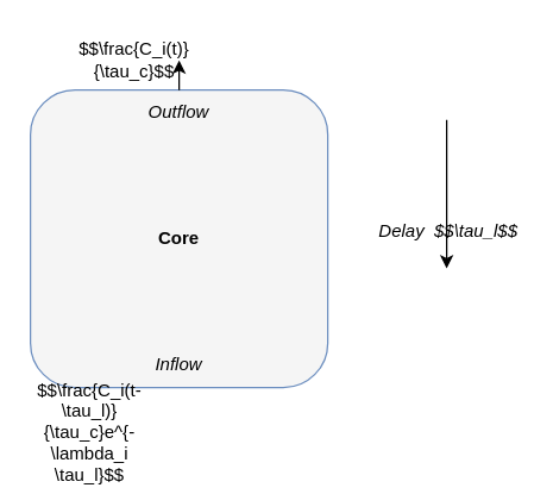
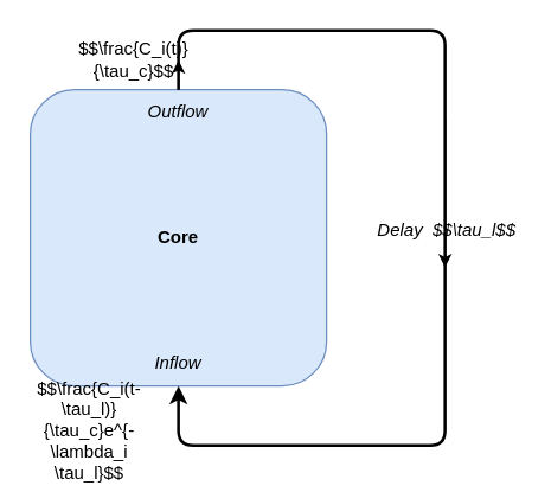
- <mxCell id="2" value="Core" style="rounded=1;whiteSpace=wrap;html=1;fontStyle=1;fillColor=#f5f5f5;strokeColor=#6c8ebf;" parent="1" vertex="1"><mxGeometry x="20" y="60" width="200" height="200" as="geometry" /></mxCell>
+ <mxCell id="2" value="Core" style="rounded=1;whiteSpace=wrap;html=1;fontStyle=1;fillColor=#dae8fc;strokeColor=#6c8ebf;" parent="1" vertex="1"><mxGeometry x="20" y="60" width="200" height="200" as="geometry" /></mxCell>
+ <mxCell id="5" value="" style="endArrow=classic;html=1;rounded=1;exitX=0.5;exitY=0;exitDx=0;exitDy=0;entryX=0.5;entryY=1;entryDx=0;entryDy=0;curved=0;strokeWidth=2;" parent="1" source="3" target="4" edge="1"><mxGeometry width="50" height="50" relative="1" as="geometry"><mxPoint x="140" y="240" as="sourcePoint" /><mxPoint x="260" y="390" as="targetPoint" /><Array as="points"><mxPoint x="120" y="20" /><mxPoint x="300" y="20" /><mxPoint x="300" y="160" /><mxPoint x="300" y="300" /><mxPoint x="120" y="300" /></Array></mxGeometry></mxCell>
